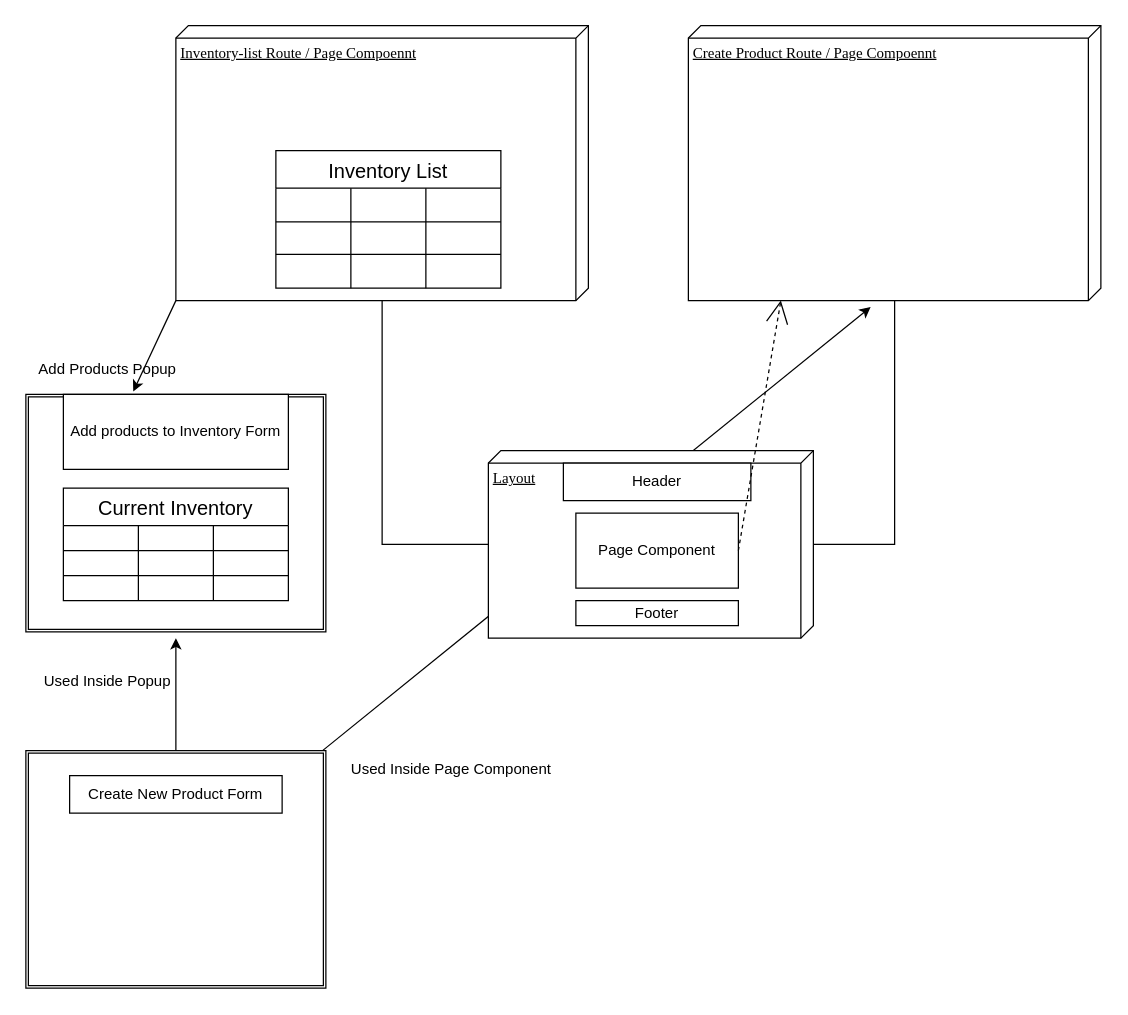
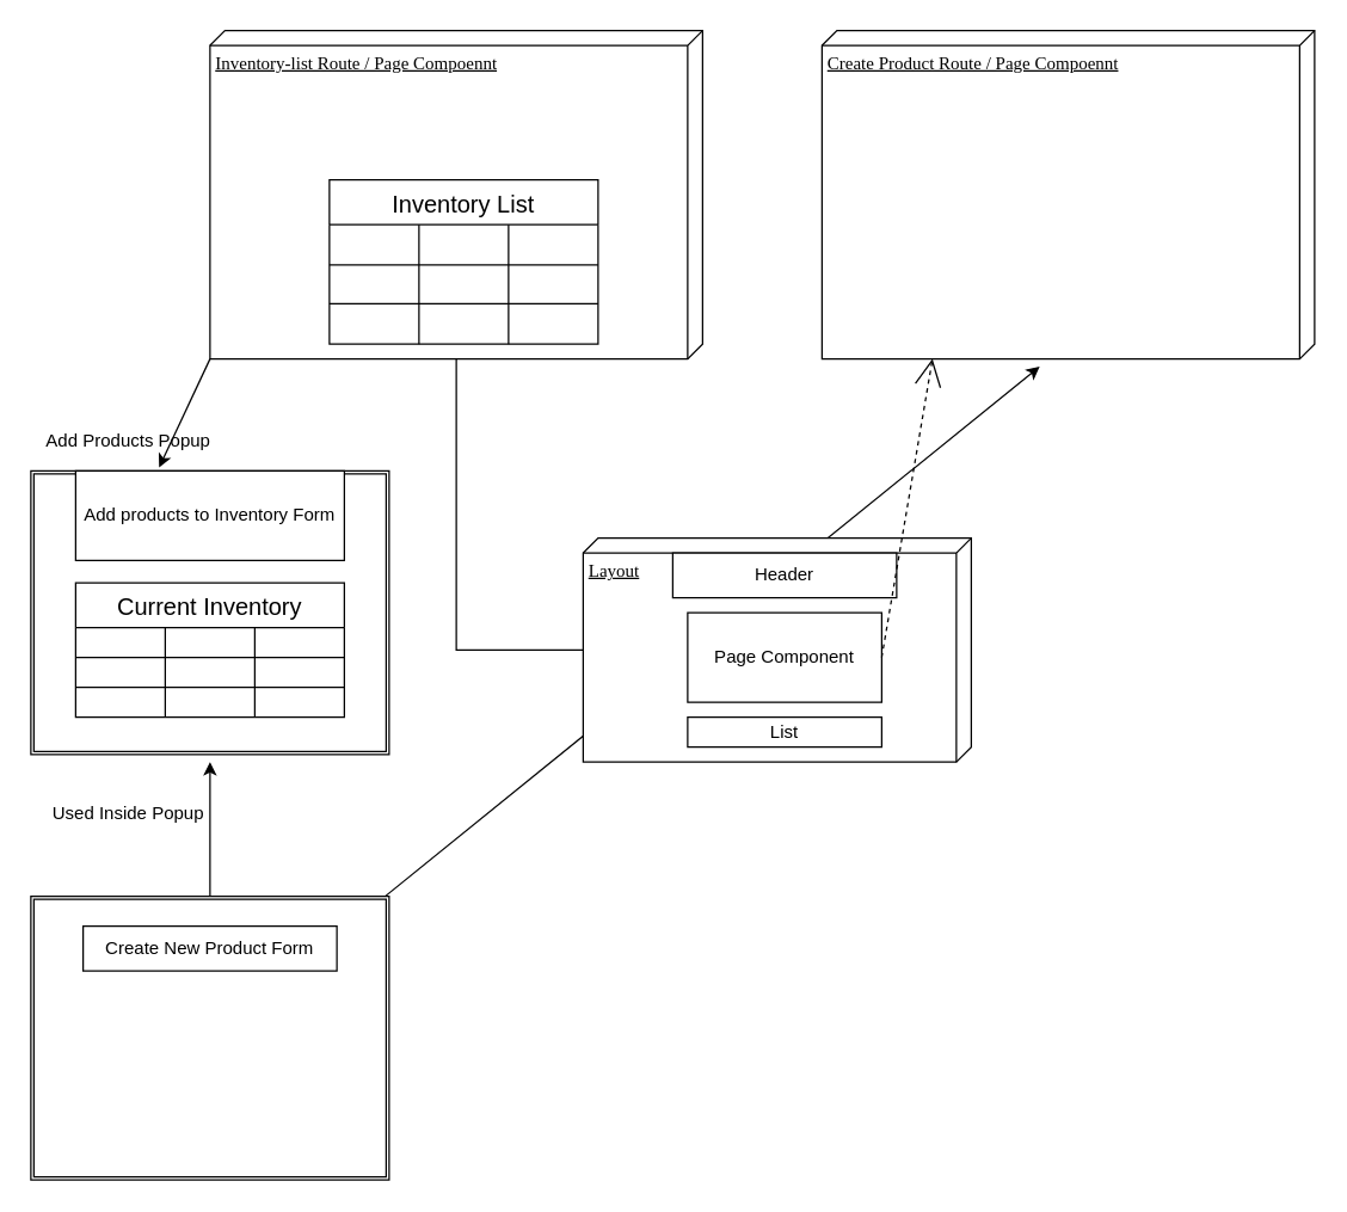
- <mxCell id="6" style="edgeStyle=orthogonalEdgeStyle;rounded=0;html=1;labelBackgroundColor=none;startArrow=none;startFill=0;startSize=8;endArrow=none;endFill=0;endSize=16;fontFamily=Verdana;fontSize=12;" parent="1" source="5" target="4" edge="1"><mxGeometry relative="1" as="geometry"><Array as="points"><mxPoint x="715" y="435" /></Array></mxGeometry></mxCell>
- <mxCell id="9" value="Footer" style="rounded=0;whiteSpace=wrap;html=1;" vertex="1" parent="1"><mxGeometry x="460" y="480" width="130" height="20" as="geometry" /></mxCell>
+ <mxCell id="9" value="List" style="rounded=0;whiteSpace=wrap;html=1;" vertex="1" parent="1"><mxGeometry x="460" y="480" width="130" height="20" as="geometry" /></mxCell>
- <mxCell id="46" value="Used Inside Page Component" style="text;html=1;align=center;verticalAlign=middle;resizable=0;points=[];autosize=1;strokeColor=none;fillColor=none;" vertex="1" parent="1"><mxGeometry x="270" y="600" width="180" height="30" as="geometry" /></mxCell>
